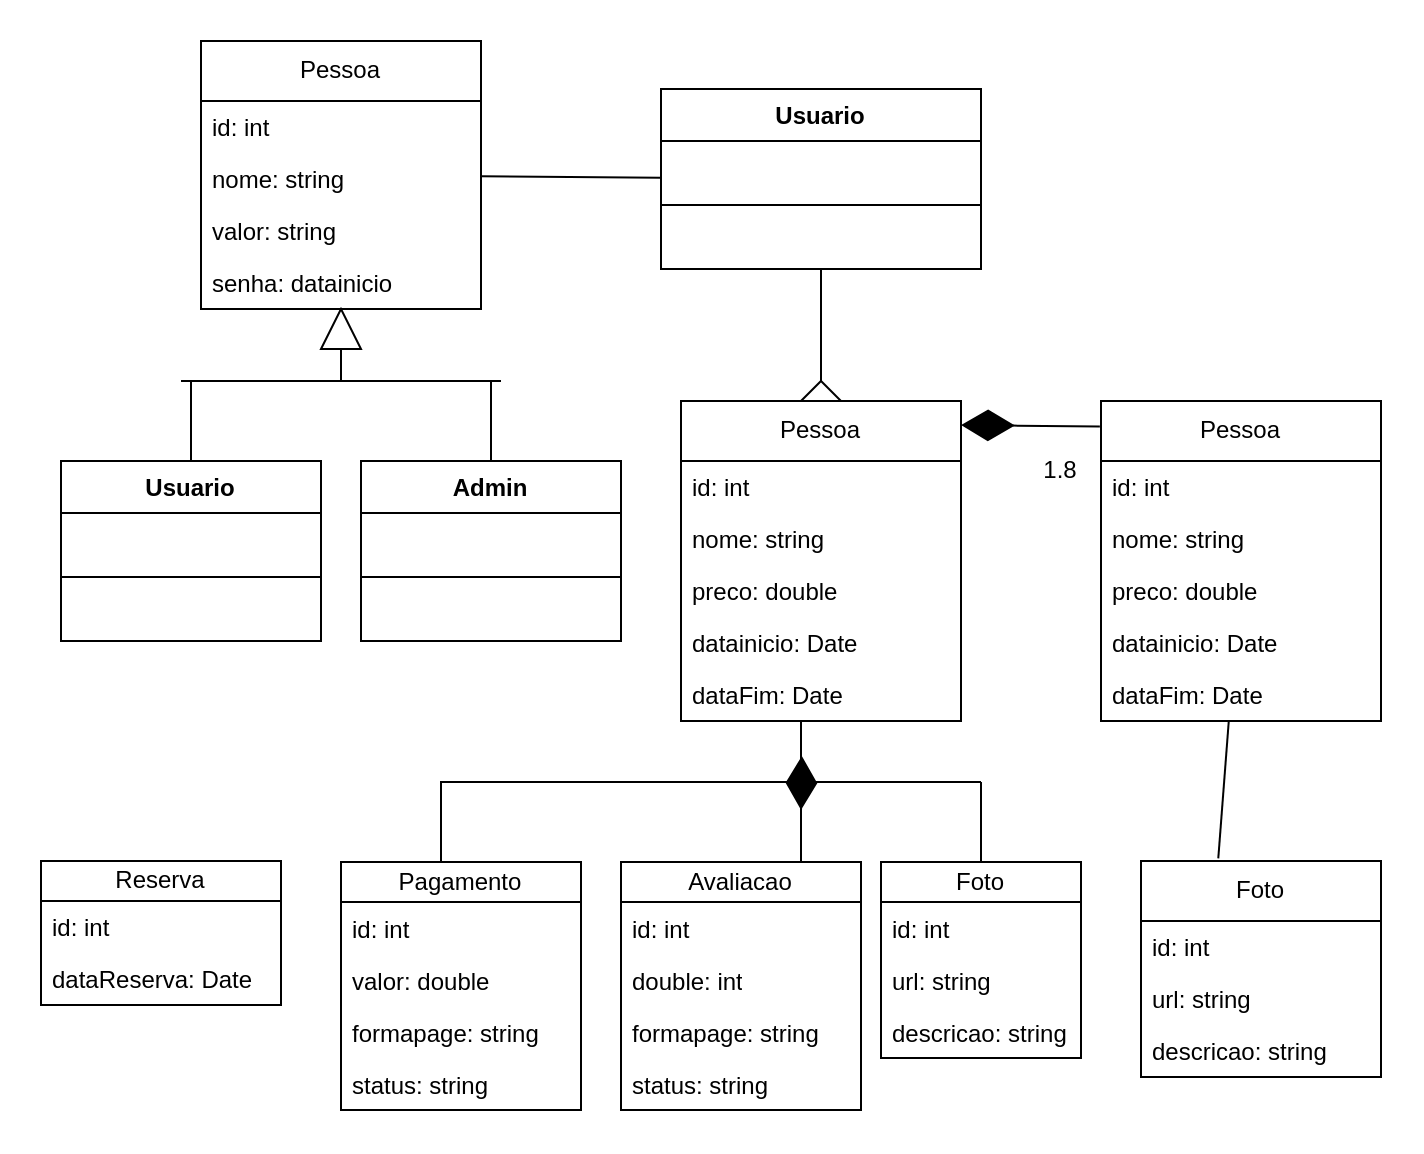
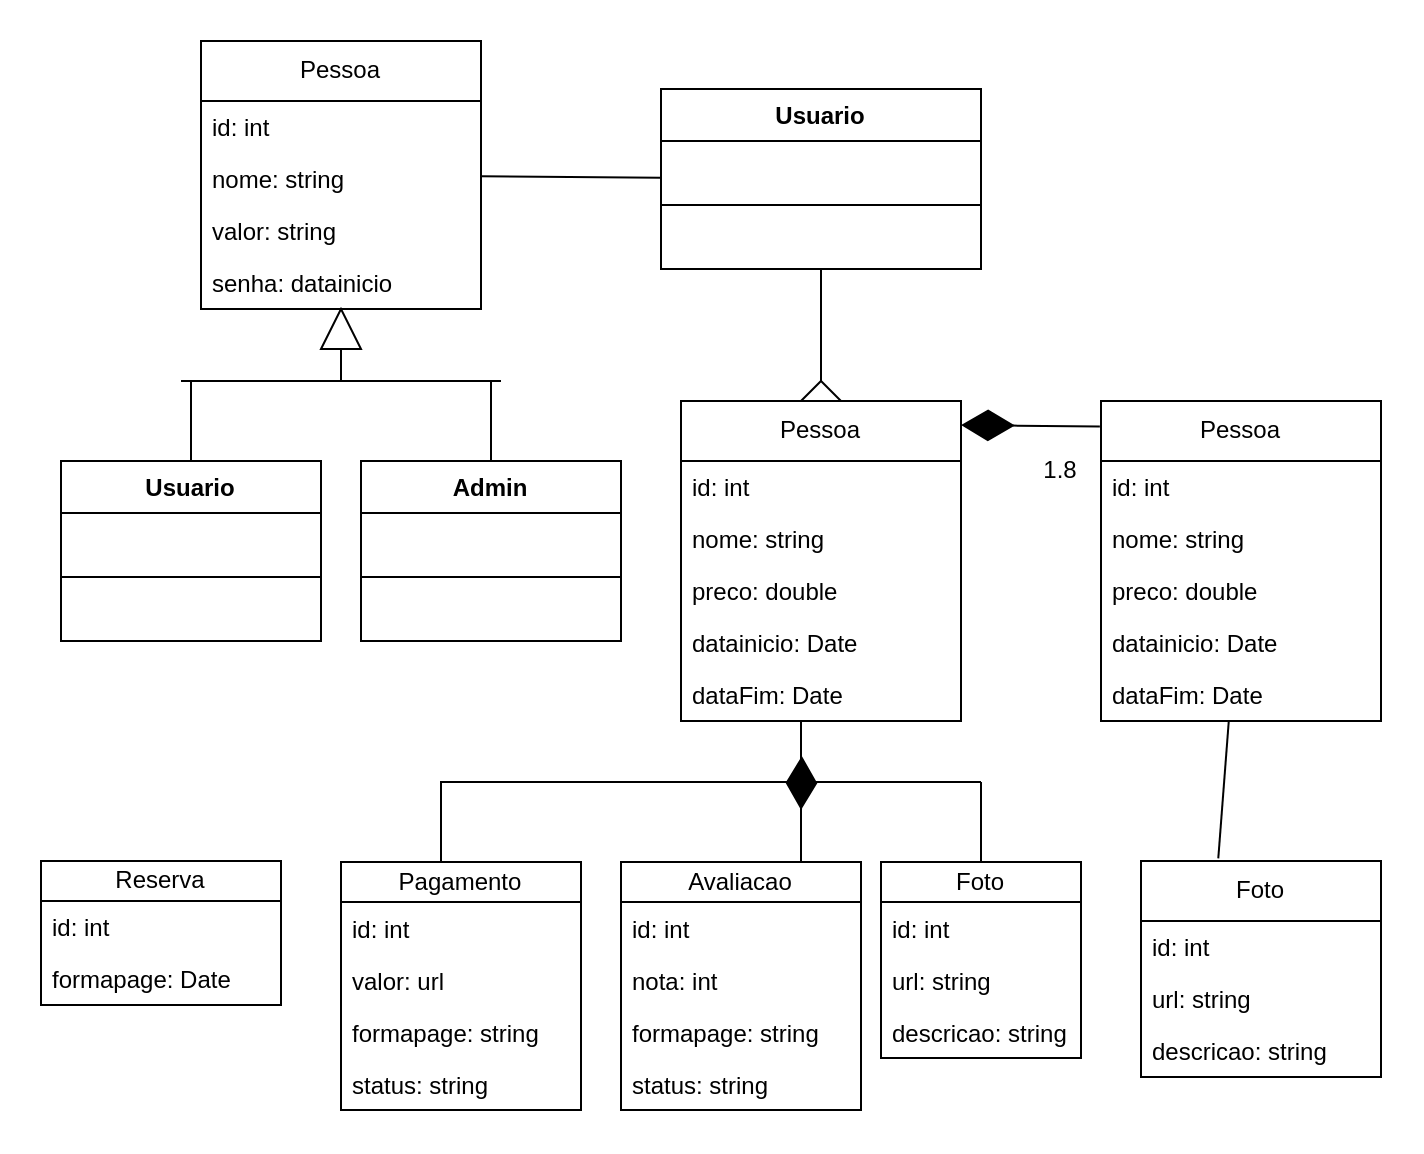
- <mxCell id="58" value="dataReserva: Date" style="text;strokeColor=none;fillColor=none;align=left;verticalAlign=top;spacingLeft=4;spacingRight=4;overflow=hidden;rotatable=0;points=[[0,0.5],[1,0.5]];portConstraint=eastwest;whiteSpace=wrap;html=1;" vertex="1" parent="56"><mxGeometry y="46" width="120" height="26" as="geometry" /></mxCell>
+ <mxCell id="58" value="formapage: Date" style="text;strokeColor=none;fillColor=none;align=left;verticalAlign=top;spacingLeft=4;spacingRight=4;overflow=hidden;rotatable=0;points=[[0,0.5],[1,0.5]];portConstraint=eastwest;whiteSpace=wrap;html=1;" vertex="1" parent="56"><mxGeometry y="46" width="120" height="26" as="geometry" /></mxCell>
- <mxCell id="53" value="valor: double" style="text;strokeColor=none;fillColor=none;align=left;verticalAlign=top;spacingLeft=4;spacingRight=4;overflow=hidden;rotatable=0;points=[[0,0.5],[1,0.5]];portConstraint=eastwest;whiteSpace=wrap;html=1;" vertex="1" parent="51"><mxGeometry y="46" width="120" height="26" as="geometry" /></mxCell>
+ <mxCell id="53" value="valor: url" style="text;strokeColor=none;fillColor=none;align=left;verticalAlign=top;spacingLeft=4;spacingRight=4;overflow=hidden;rotatable=0;points=[[0,0.5],[1,0.5]];portConstraint=eastwest;whiteSpace=wrap;html=1;" vertex="1" parent="51"><mxGeometry y="46" width="120" height="26" as="geometry" /></mxCell>
- <mxCell id="48" value="double: int" style="text;strokeColor=none;fillColor=none;align=left;verticalAlign=top;spacingLeft=4;spacingRight=4;overflow=hidden;rotatable=0;points=[[0,0.5],[1,0.5]];portConstraint=eastwest;whiteSpace=wrap;html=1;" vertex="1" parent="46"><mxGeometry y="46" width="120" height="26" as="geometry" /></mxCell>
+ <mxCell id="48" value="nota: int" style="text;strokeColor=none;fillColor=none;align=left;verticalAlign=top;spacingLeft=4;spacingRight=4;overflow=hidden;rotatable=0;points=[[0,0.5],[1,0.5]];portConstraint=eastwest;whiteSpace=wrap;html=1;" vertex="1" parent="46"><mxGeometry y="46" width="120" height="26" as="geometry" /></mxCell>
